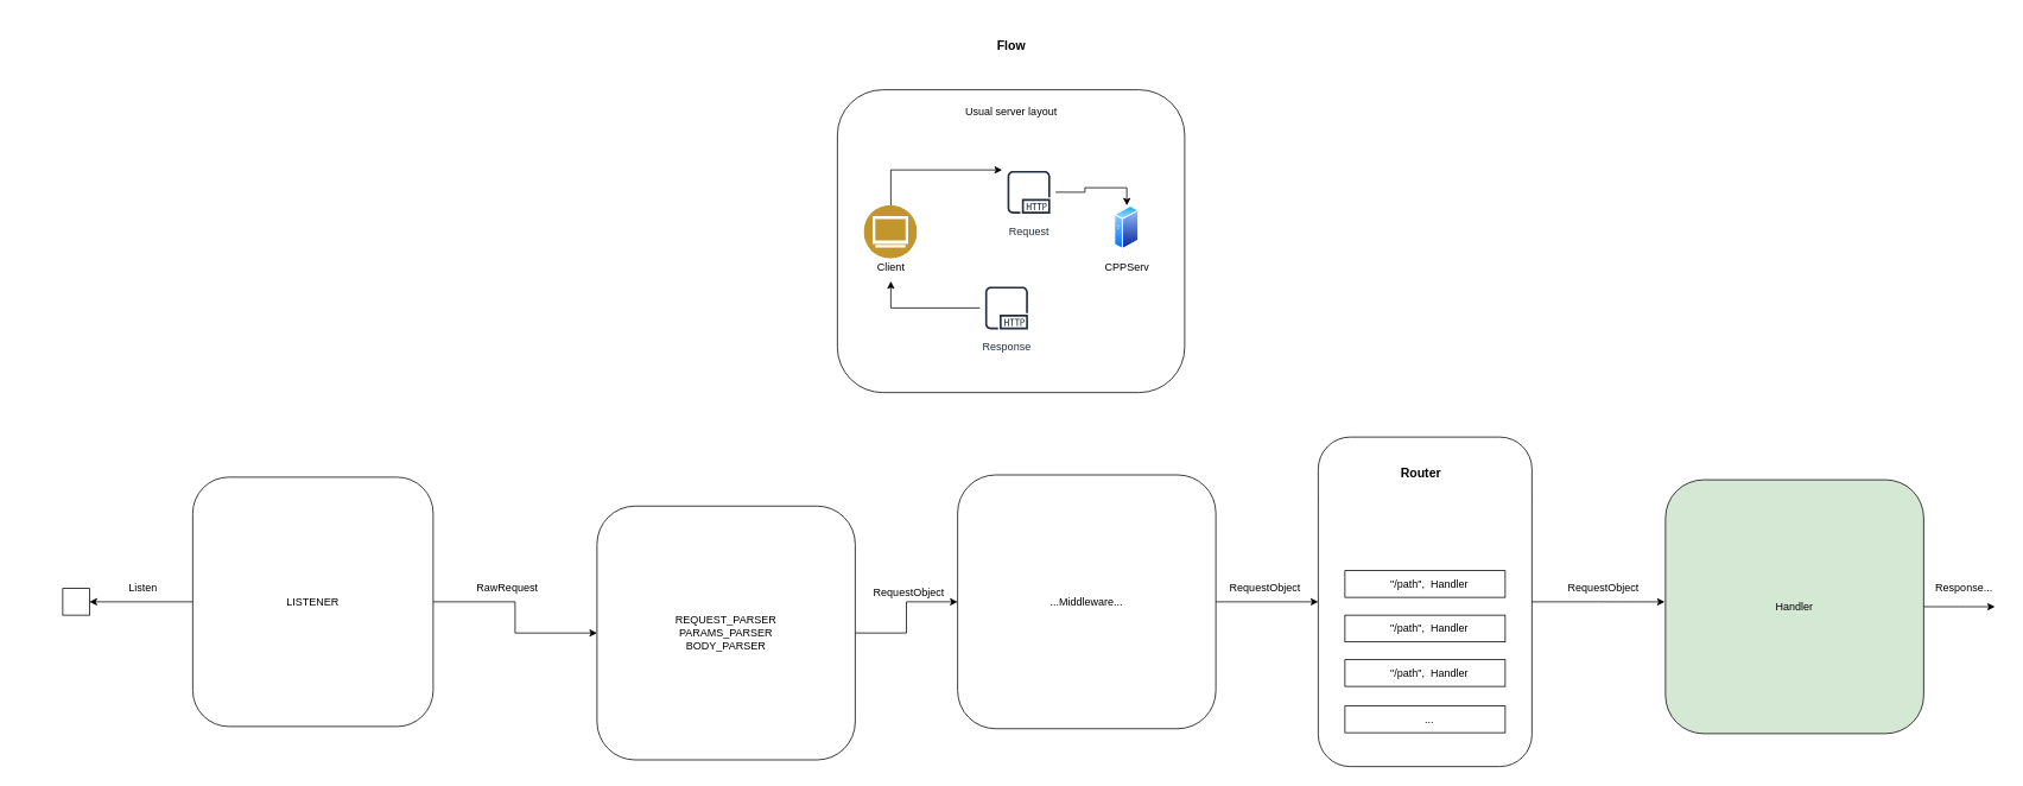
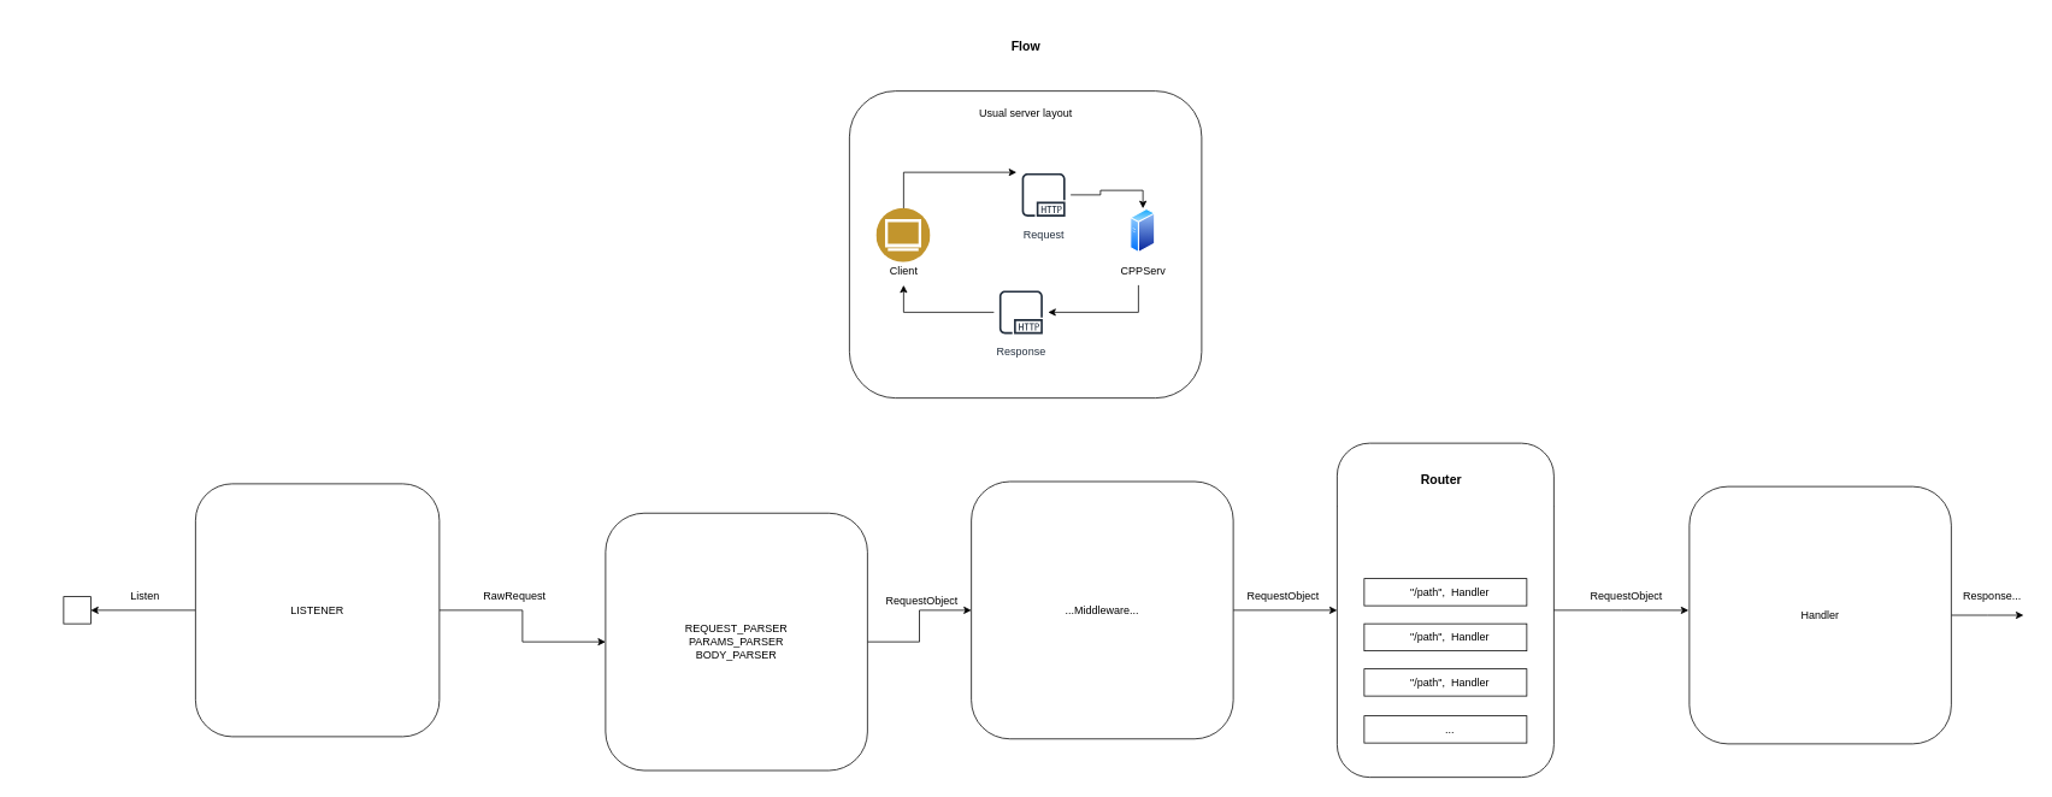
+ <mxCell id="12" style="edgeStyle=orthogonalEdgeStyle;rounded=0;orthogonalLoop=1;jettySize=auto;html=1;" parent="3" source="8" target="11" edge="1"><mxGeometry relative="1" as="geometry"><Array as="points"><mxPoint x="290" y="185" /></Array></mxGeometry></mxCell>
- <mxCell id="52" value="Handler" style="rounded=1;whiteSpace=wrap;html=1;fillColor=#d5e8d4;" parent="1" vertex="1"><mxGeometry x="1870" y="538" width="290" height="285" as="geometry" /></mxCell>
+ <mxCell id="52" value="Handler" style="rounded=1;whiteSpace=wrap;html=1;" parent="1" vertex="1"><mxGeometry x="1870" y="538" width="290" height="285" as="geometry" /></mxCell>
